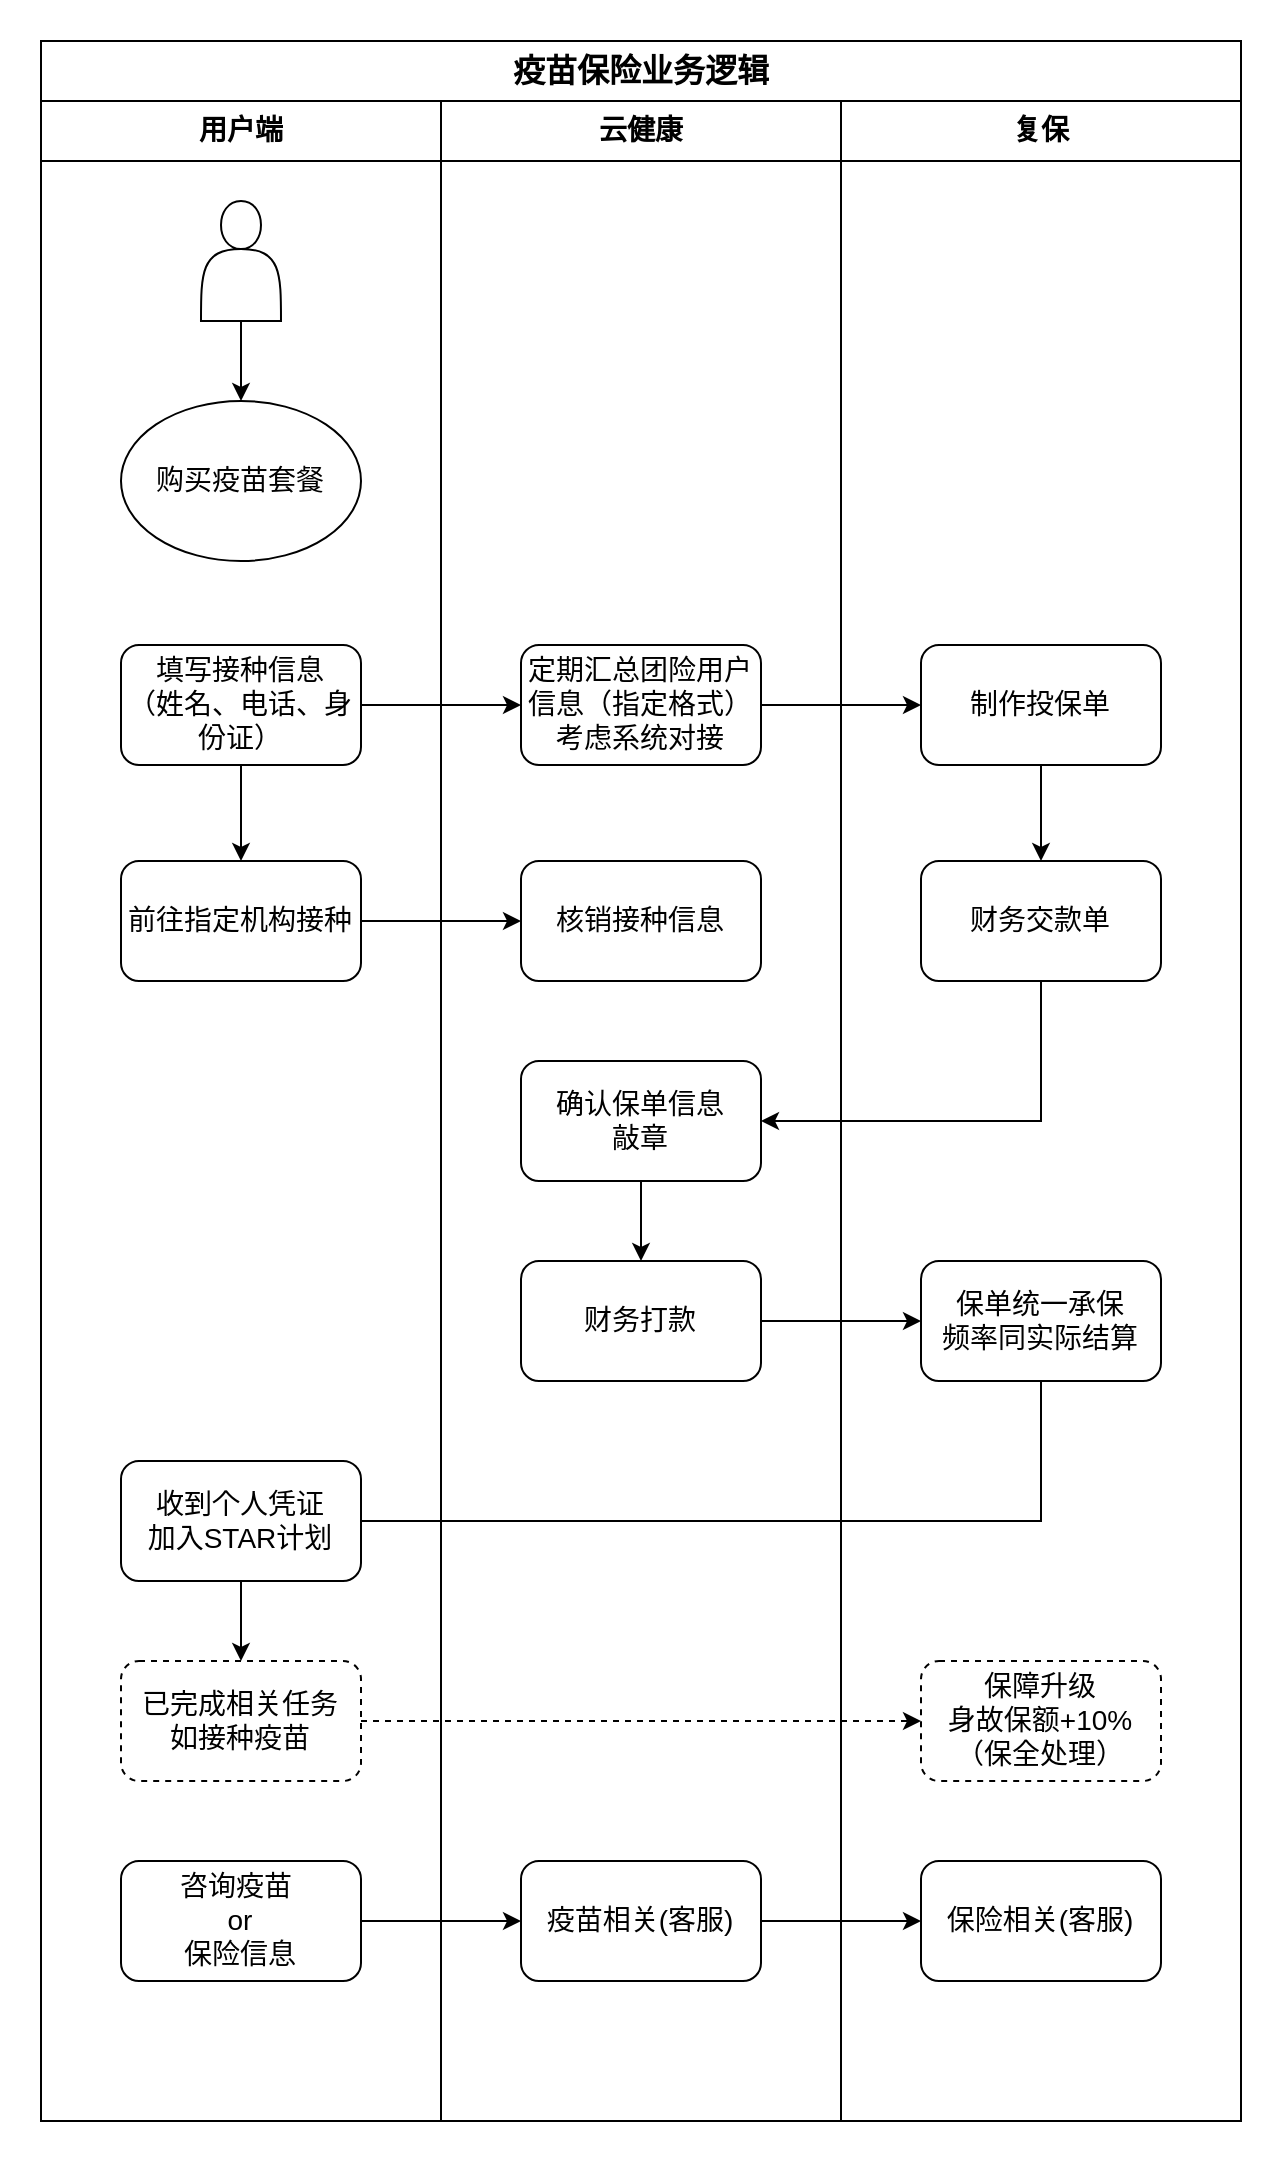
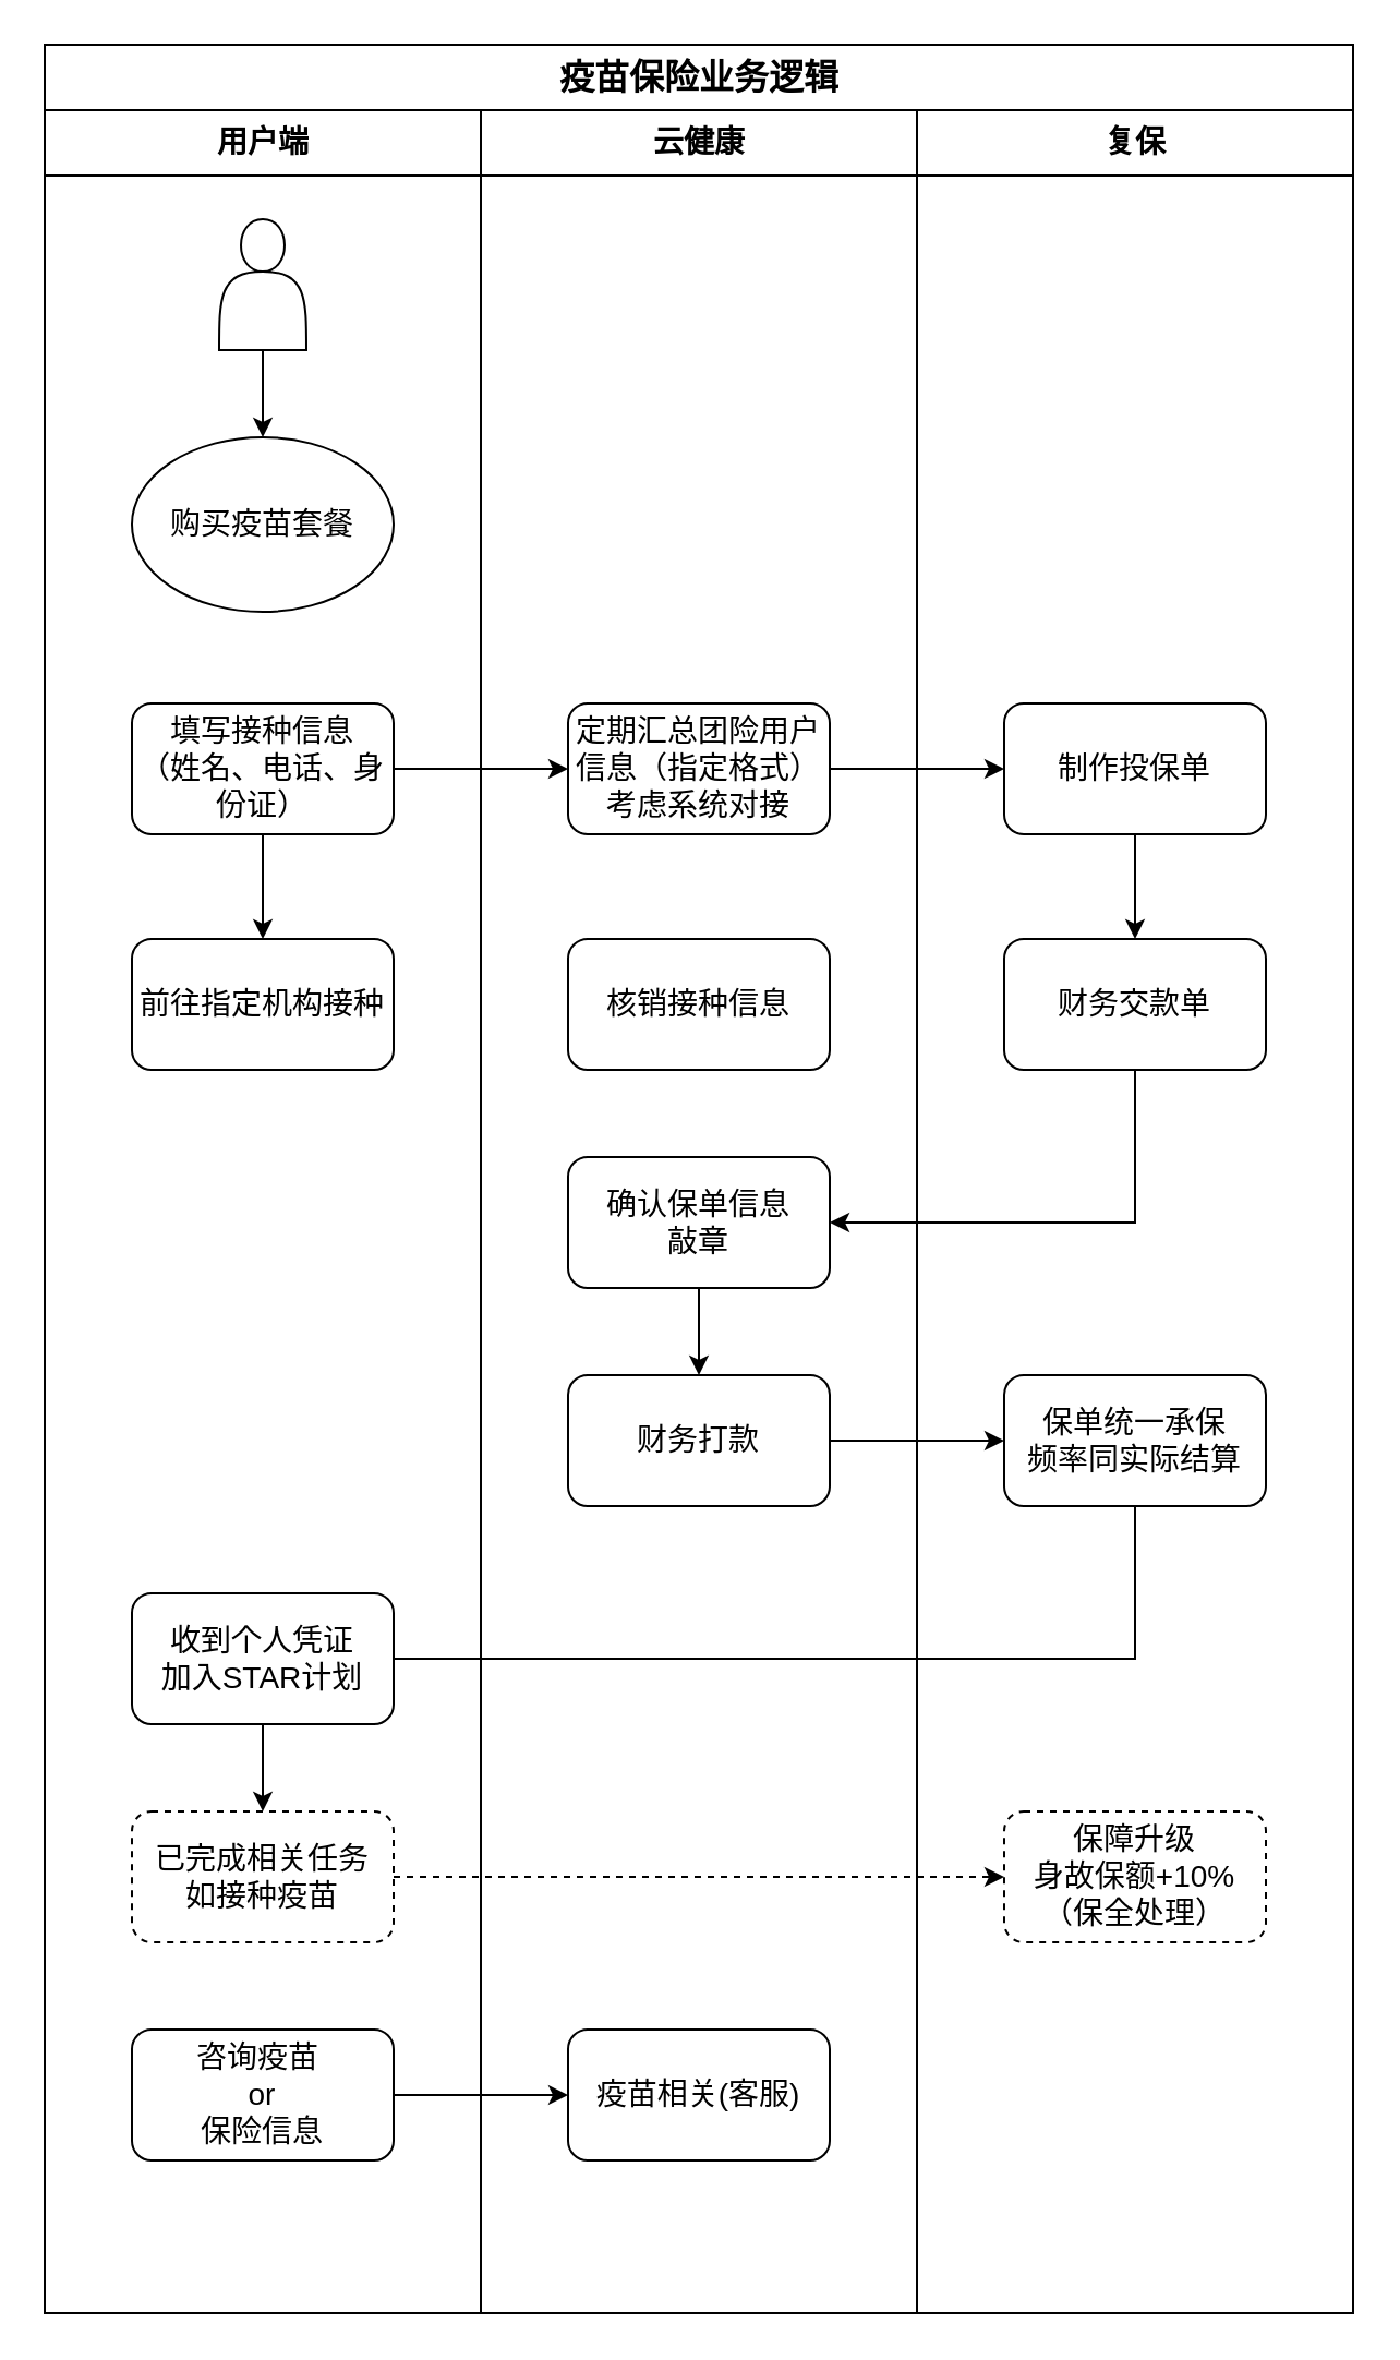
- <mxCell id="30" value="" style="edgeStyle=orthogonalEdgeStyle;rounded=0;orthogonalLoop=1;jettySize=auto;html=1;fontSize=14;" edge="1" parent="2" source="9" target="16"><mxGeometry relative="1" as="geometry" /></mxCell>
- <mxCell id="36" style="edgeStyle=orthogonalEdgeStyle;rounded=0;orthogonalLoop=1;jettySize=auto;html=1;exitX=1;exitY=0.5;exitDx=0;exitDy=0;fontSize=14;" edge="1" parent="2" source="20" target="22"><mxGeometry relative="1" as="geometry" /></mxCell>
- <mxCell id="22" value="保险相关(客服)" style="whiteSpace=wrap;html=1;rounded=1;fontSize=14;" vertex="1" parent="21"><mxGeometry x="40" y="880" width="120" height="60" as="geometry" /></mxCell>
